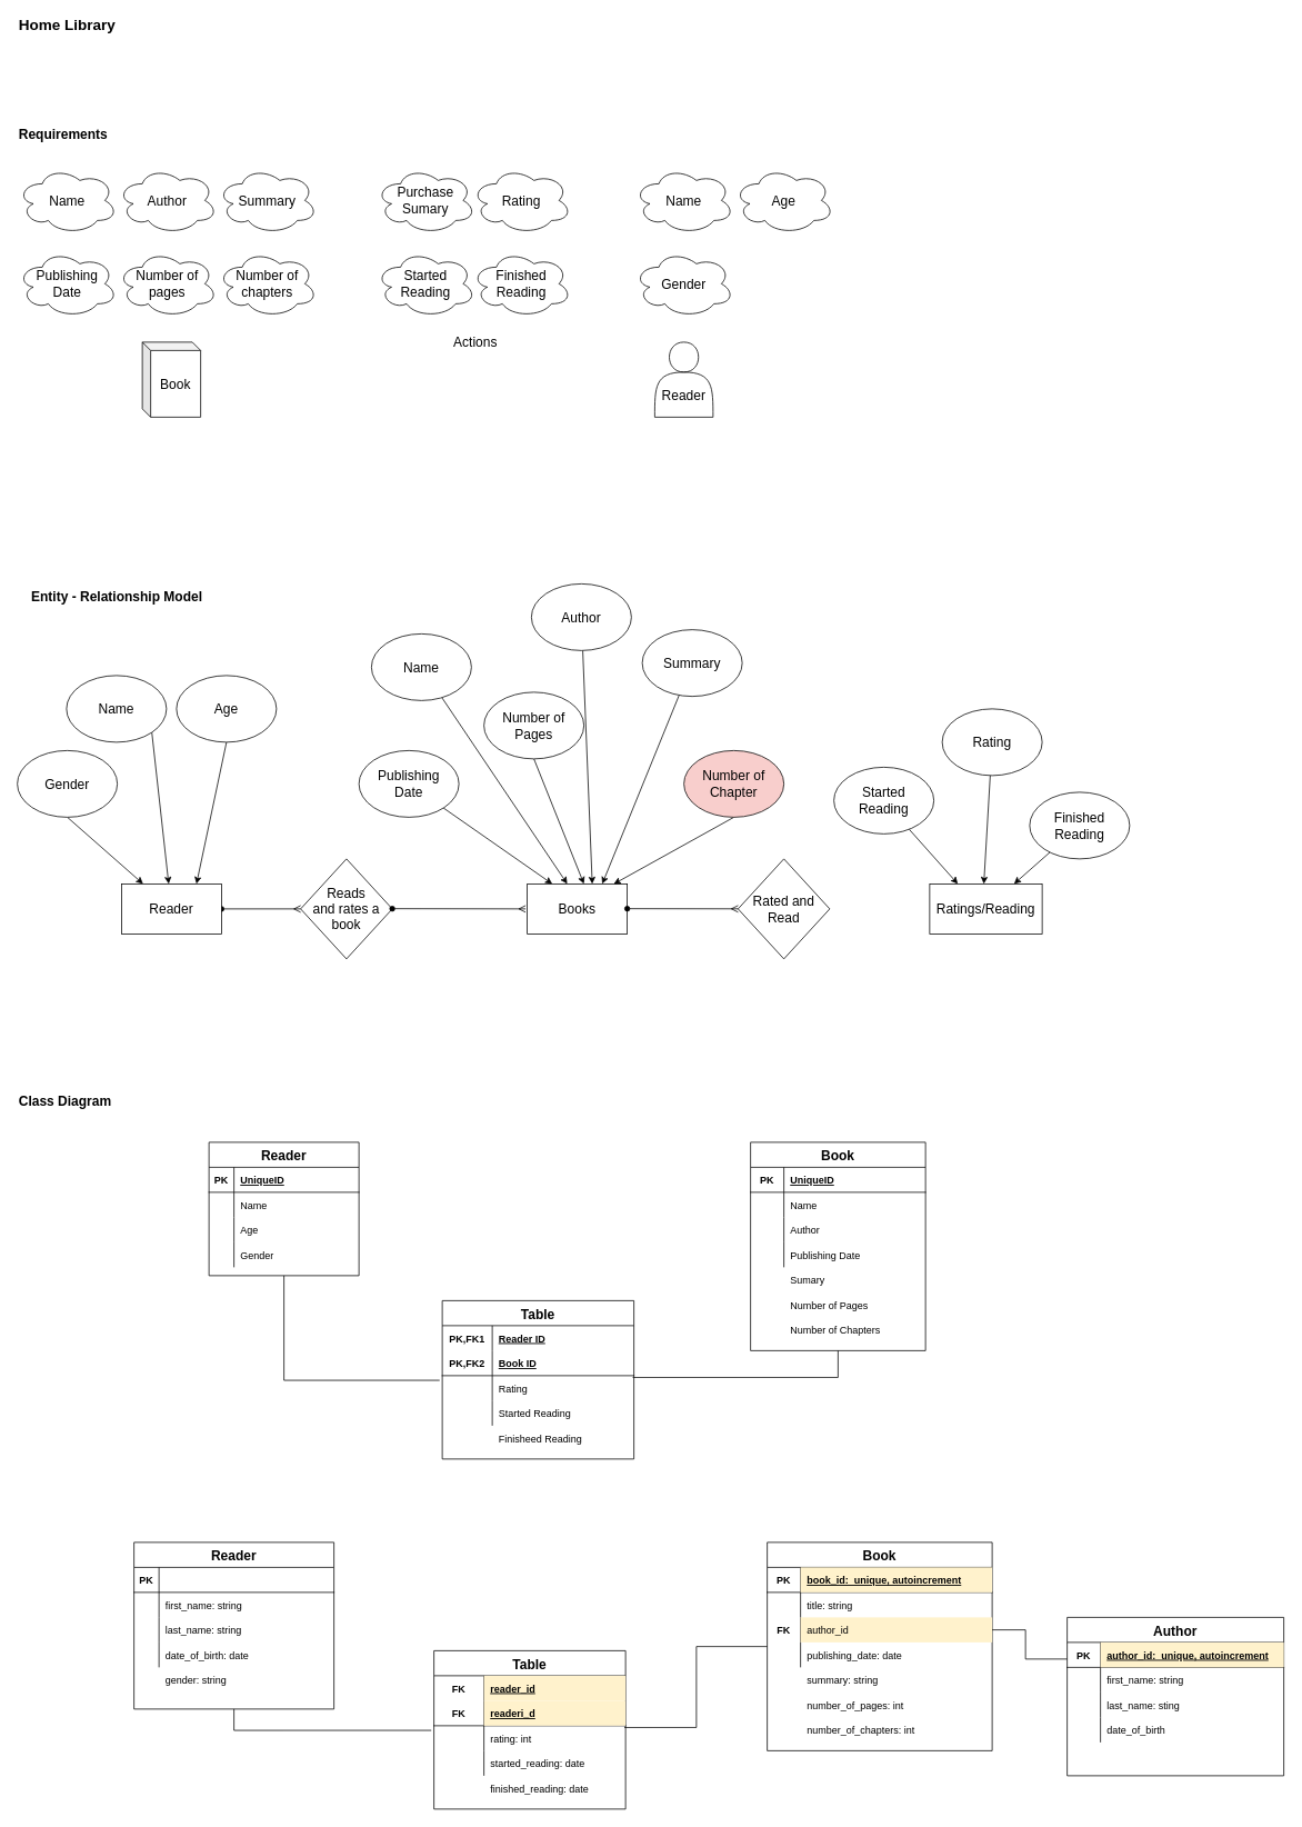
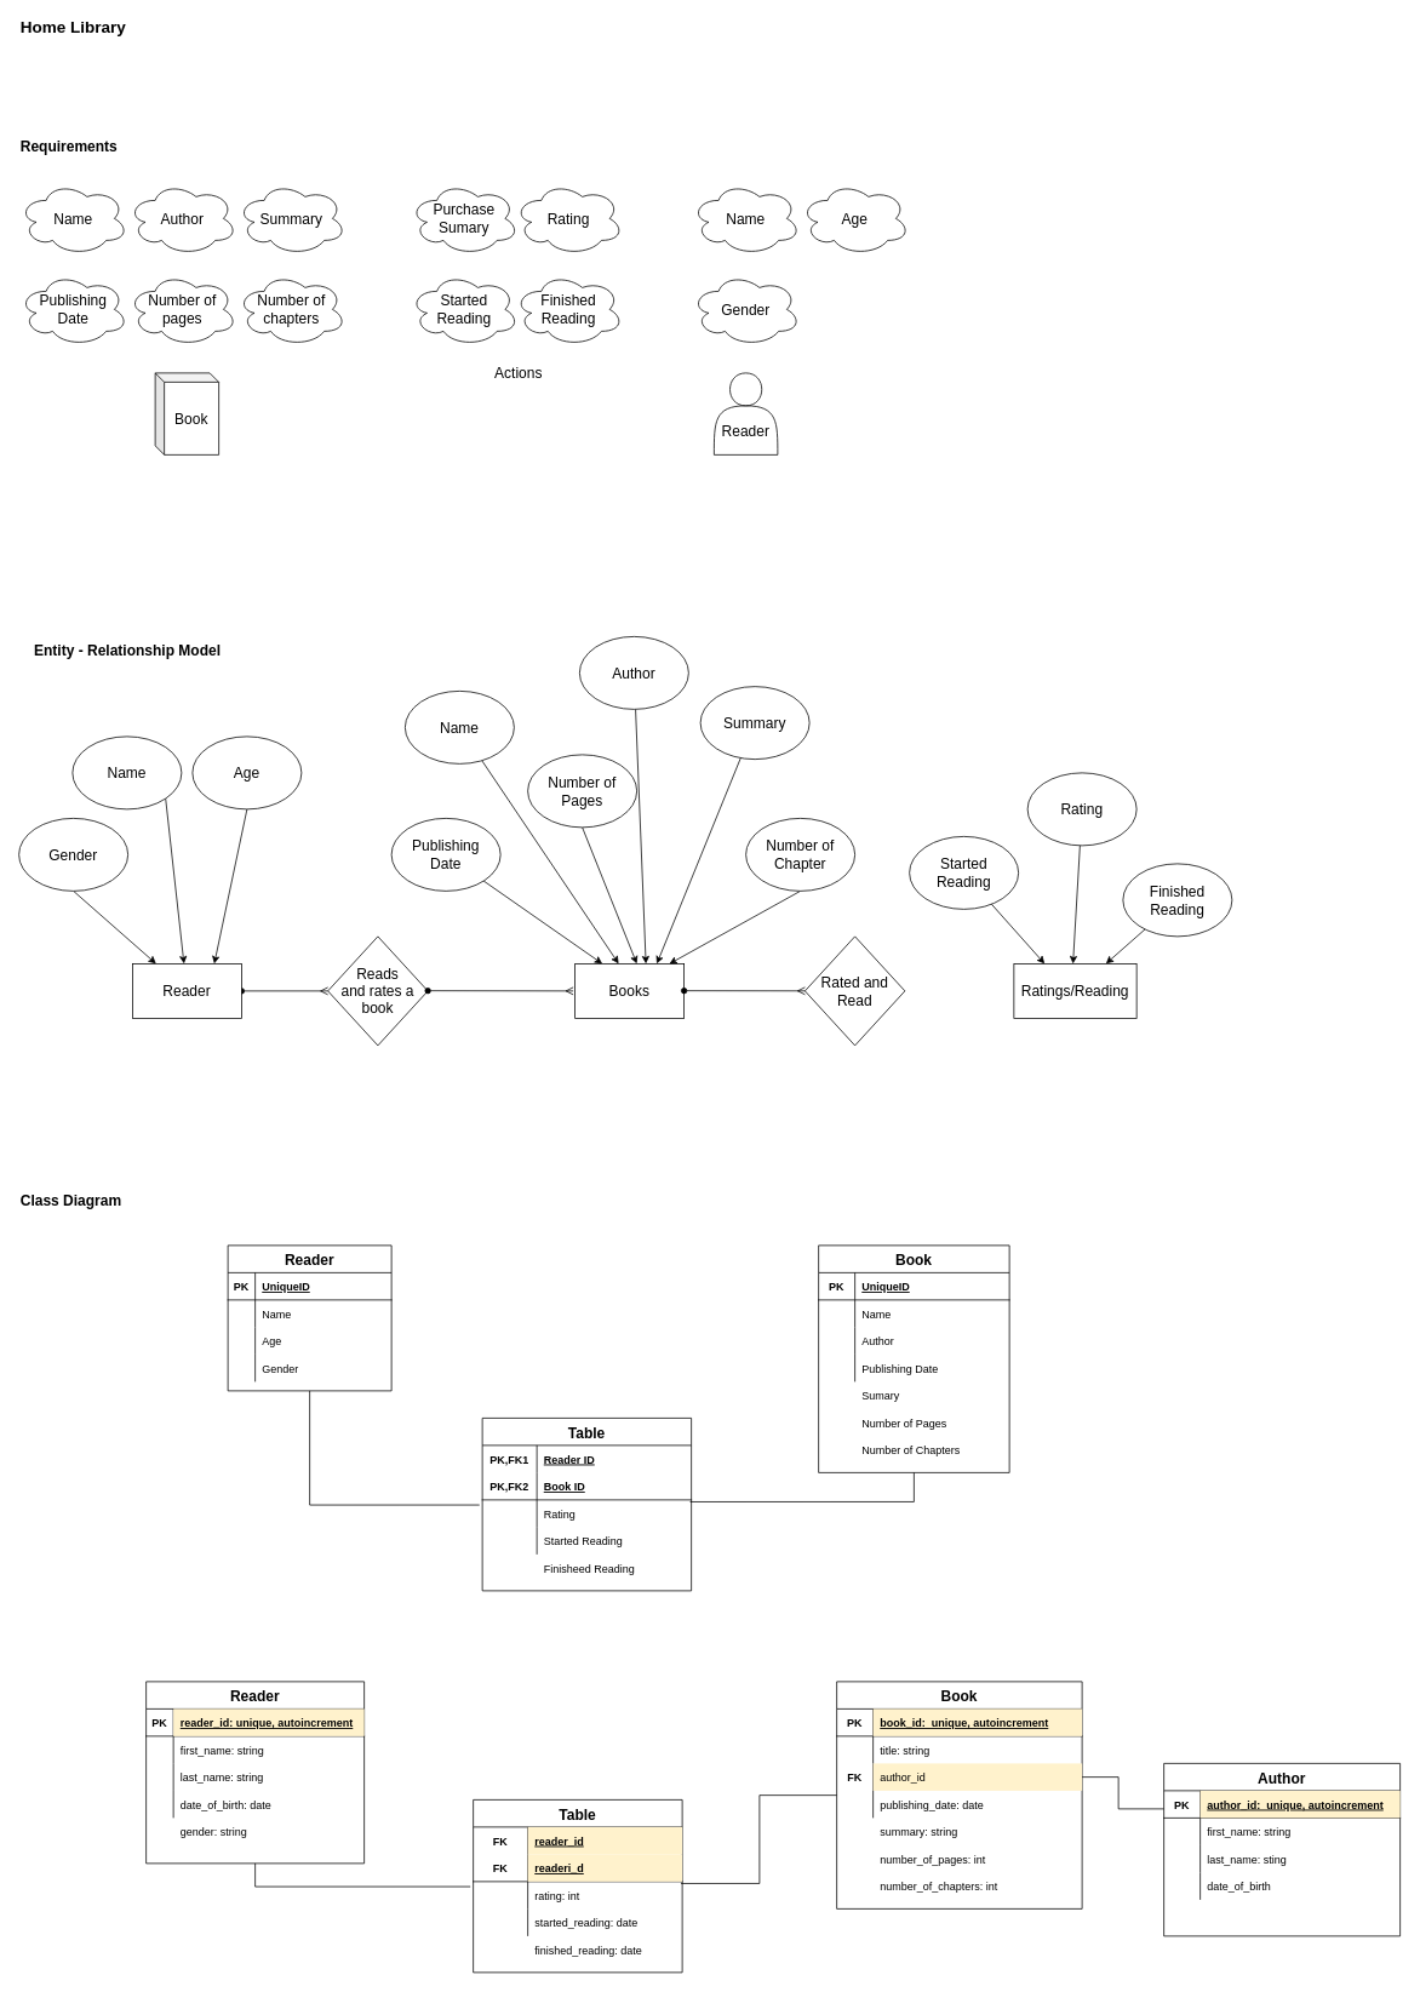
- <mxCell id="36" value="Number of&lt;br&gt;Chapter" style="ellipse;whiteSpace=wrap;html=1;fontSize=16;align=center;fillColor=#f8cecc;" parent="1" vertex="1"><mxGeometry x="820" y="900" width="120" height="80" as="geometry" /></mxCell>
+ <mxCell id="36" value="Number of&lt;br&gt;Chapter" style="ellipse;whiteSpace=wrap;html=1;fontSize=16;align=center;" parent="1" vertex="1"><mxGeometry x="820" y="900" width="120" height="80" as="geometry" /></mxCell>
+ <mxCell id="103" value="reader_id: unique, autoincrement" style="shape=partialRectangle;connectable=0;fillColor=#fff2cc;top=0;left=0;bottom=0;right=0;align=left;spacingLeft=6;fontStyle=5;overflow=hidden;strokeColor=#d6b656;" parent="101" vertex="1"><mxGeometry x="30" width="210" height="30" as="geometry" /></mxCell>
